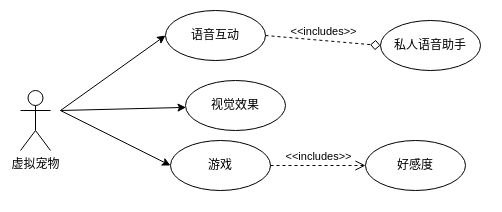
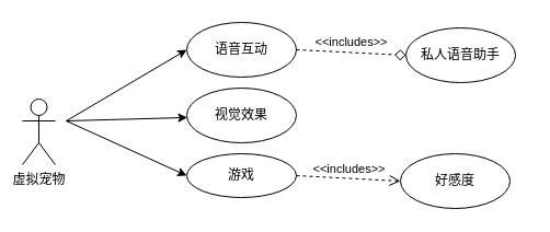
- <mxCell id="4" value="语音互动" style="ellipse;whiteSpace=wrap;html=1;rounded=0;" vertex="1" parent="1"><mxGeometry x="165" y="10" width="100" height="50" as="geometry" /></mxCell>
+ <mxCell id="4" value="语音互动" style="ellipse;whiteSpace=wrap;html=1;rounded=0;" vertex="1" parent="1"><mxGeometry x="170" y="20" width="100" height="50" as="geometry" /></mxCell>
- <mxCell id="11" value="私人语音助手" style="ellipse;whiteSpace=wrap;html=1;rounded=0;" vertex="1" parent="1"><mxGeometry x="380" y="20" width="100" height="50" as="geometry" /></mxCell>
+ <mxCell id="11" value="私人语音助手" style="ellipse;whiteSpace=wrap;html=1;rounded=0;" vertex="1" parent="1"><mxGeometry x="370" y="25" width="100" height="50" as="geometry" /></mxCell>
- <mxCell id="5" value="视觉效果" style="ellipse;whiteSpace=wrap;html=1;rounded=0;" vertex="1" parent="1"><mxGeometry x="185" y="80" width="100" height="50" as="geometry" /></mxCell>
+ <mxCell id="5" value="视觉效果" style="ellipse;whiteSpace=wrap;html=1;rounded=0;" vertex="1" parent="1"><mxGeometry x="170" y="80" width="100" height="50" as="geometry" /></mxCell>
- <mxCell id="7" value="游戏" style="ellipse;whiteSpace=wrap;html=1;rounded=0;" vertex="1" parent="1"><mxGeometry x="170" y="140" width="100" height="50" as="geometry" /></mxCell>
+ <mxCell id="7" value="游戏" style="ellipse;whiteSpace=wrap;html=1;rounded=0;" vertex="1" parent="1"><mxGeometry x="170" y="140" width="100" height="40" as="geometry" /></mxCell>
